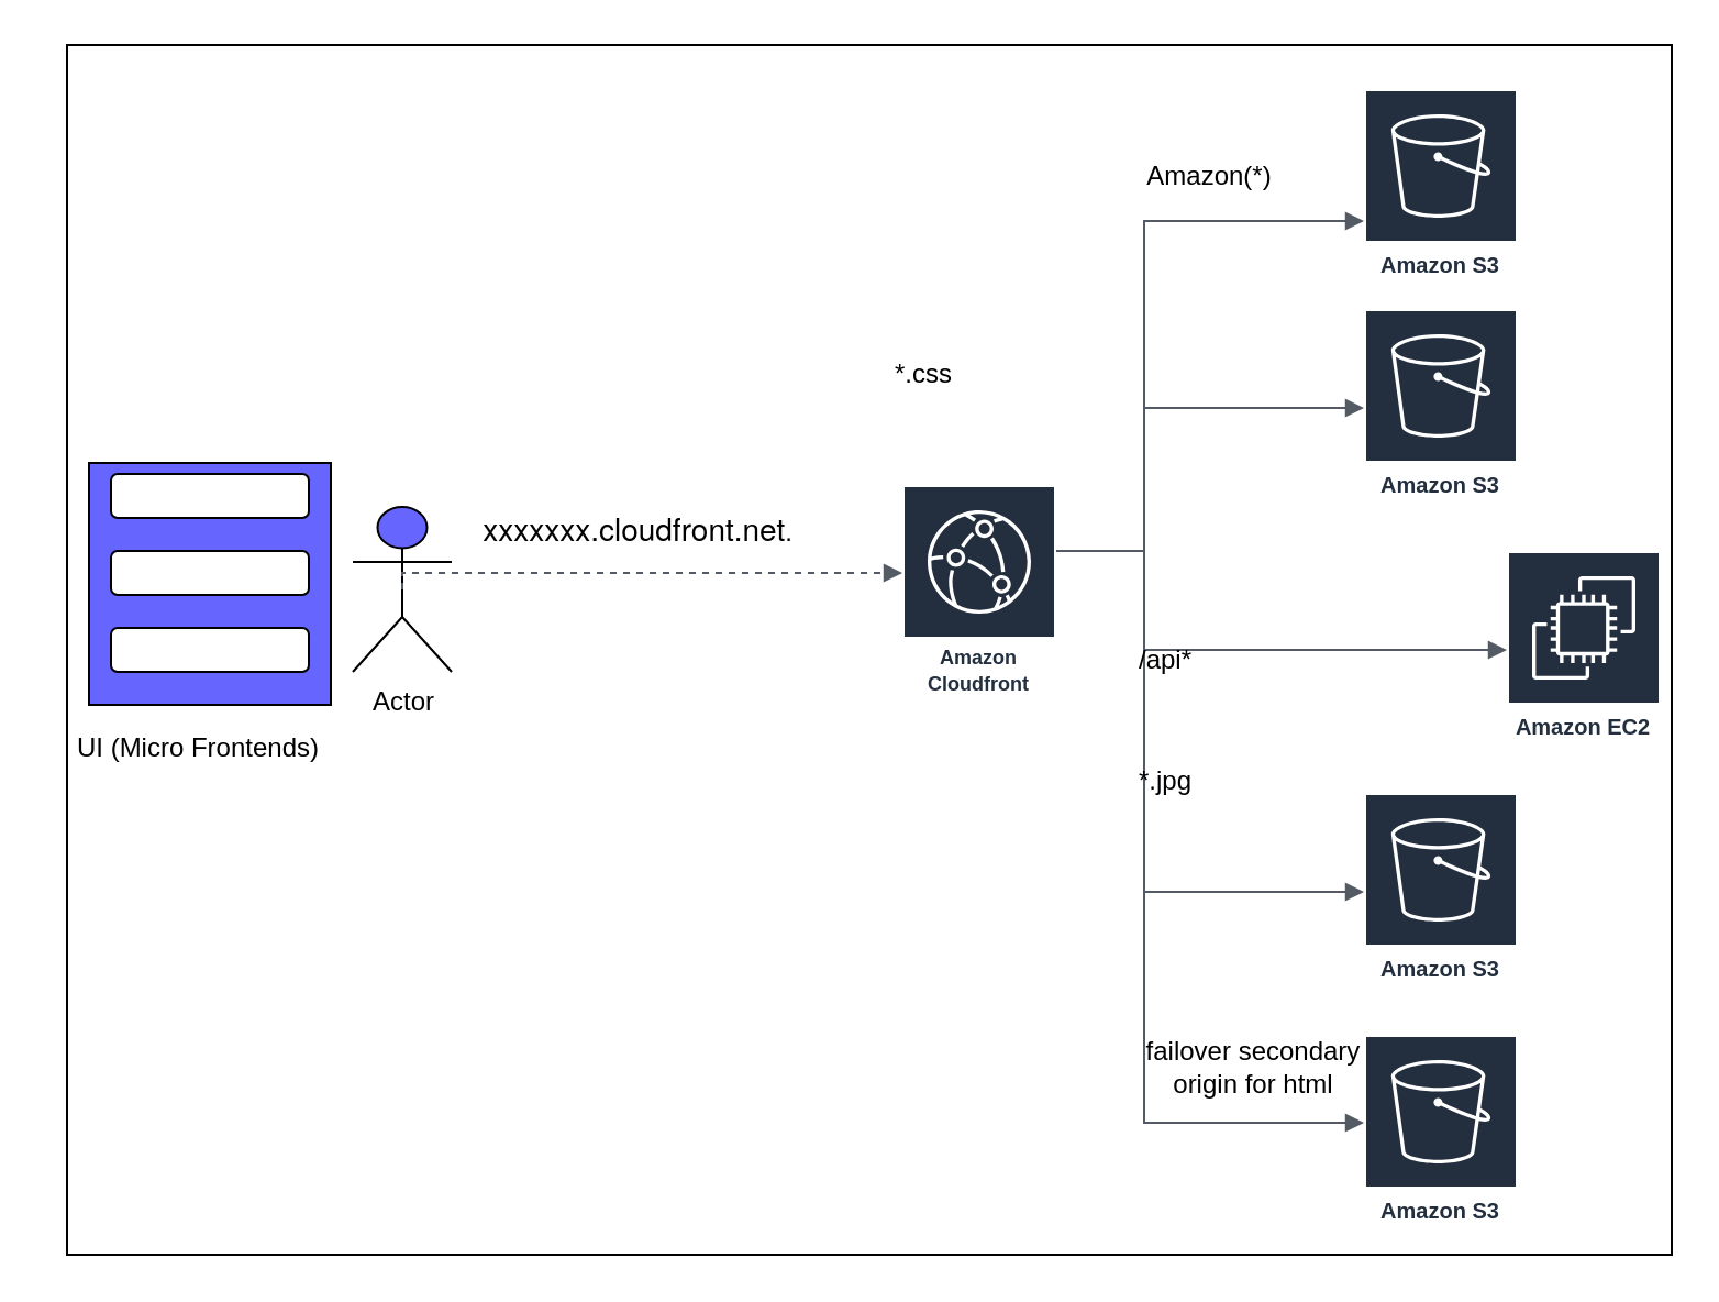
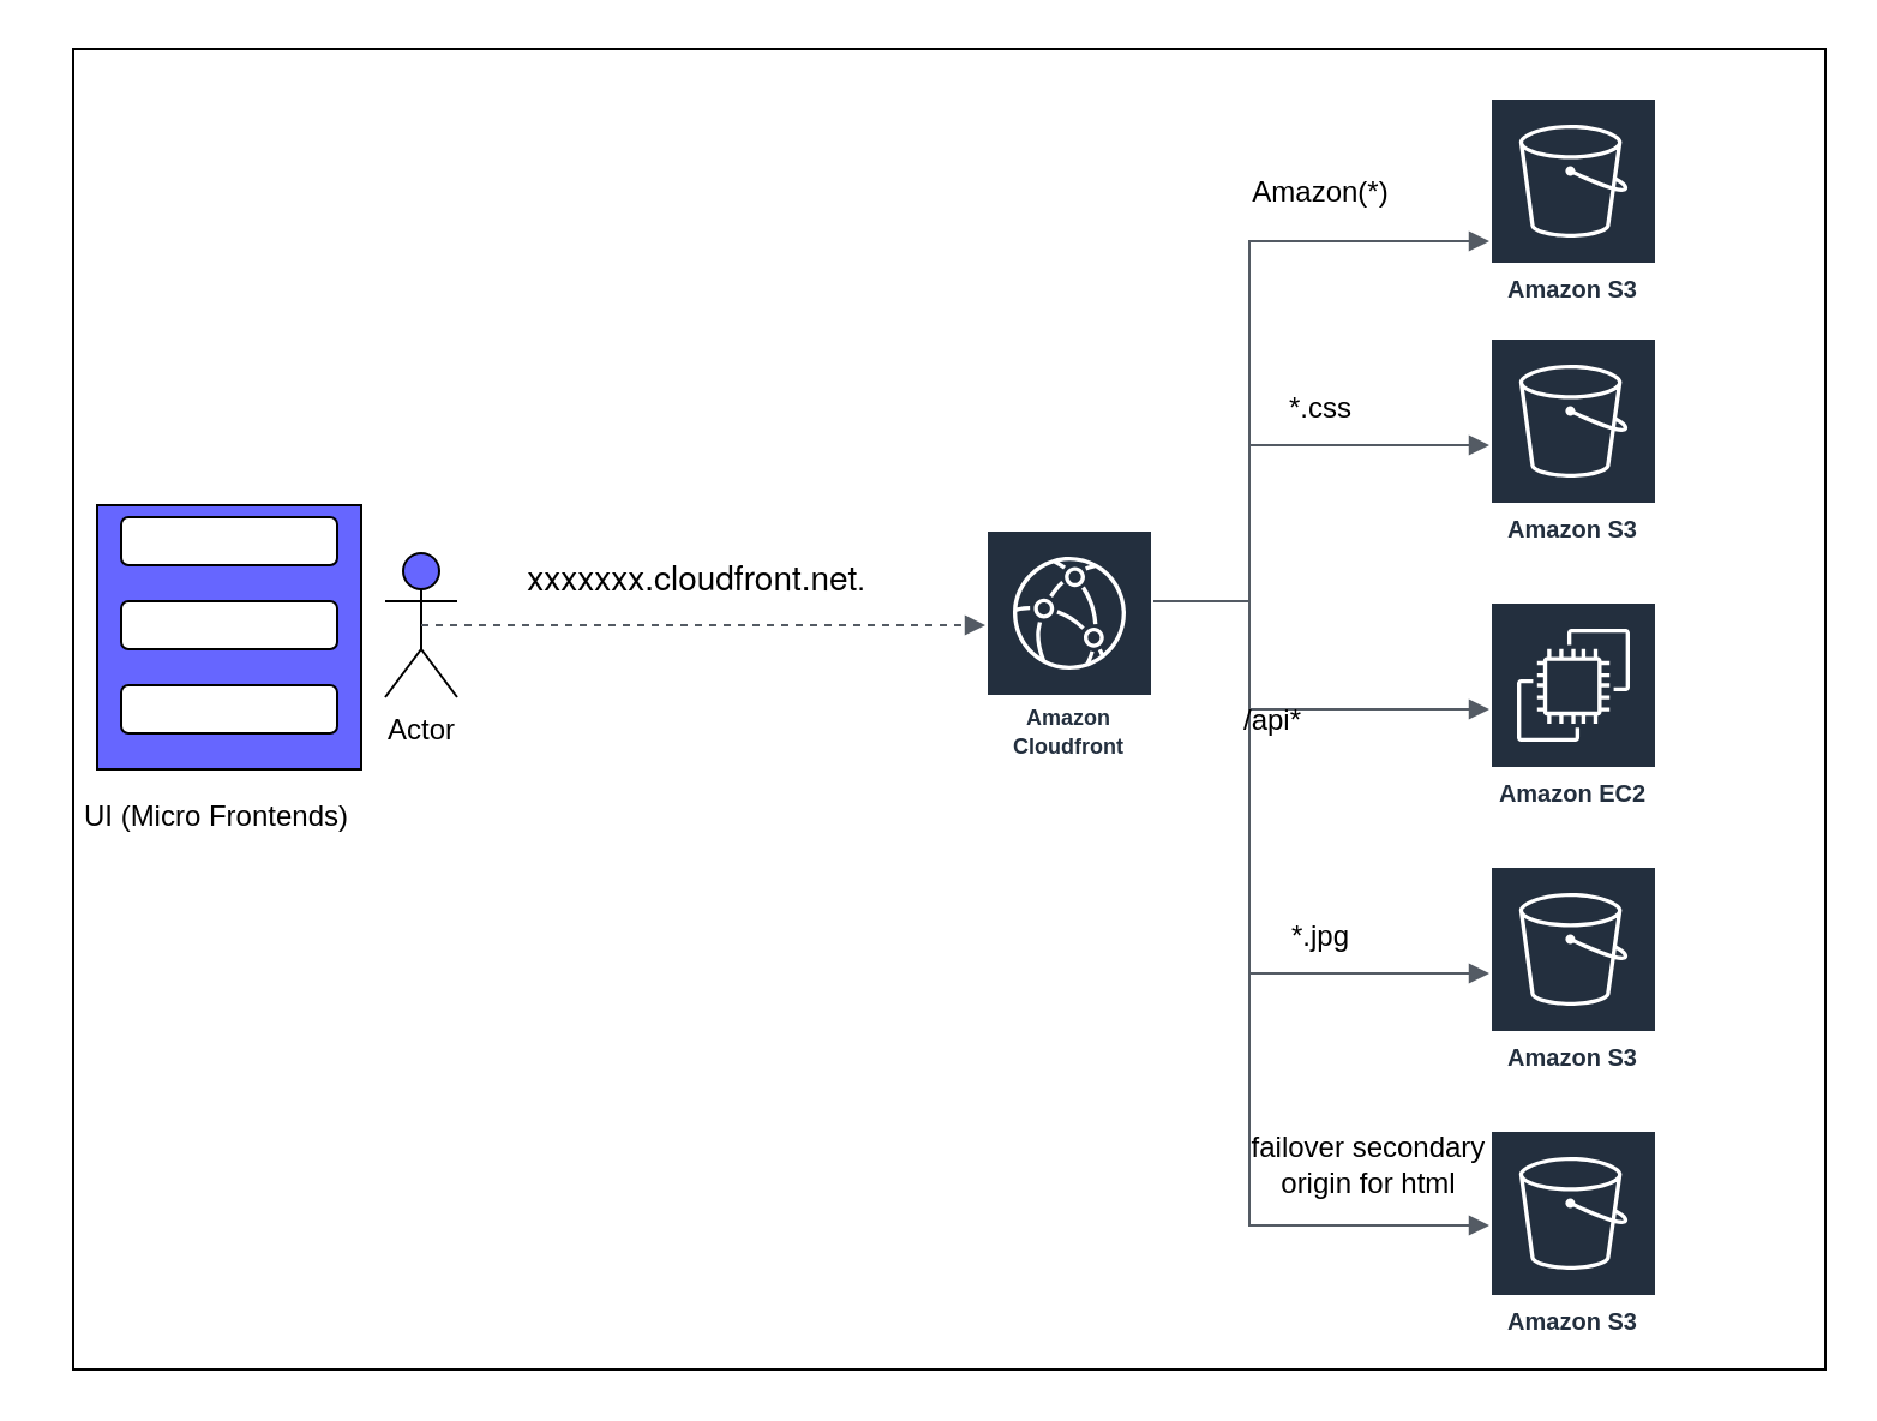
- <mxCell id="23" value="*.css" style="text;html=1;strokeColor=none;fillColor=none;align=center;verticalAlign=middle;whiteSpace=wrap;rounded=0;" parent="1" vertex="1"><mxGeometry x="400" y="160" width="40" height="20" as="geometry" /></mxCell>
+ <mxCell id="23" value="*.css" style="text;html=1;strokeColor=none;fillColor=none;align=center;verticalAlign=middle;whiteSpace=wrap;rounded=0;" parent="1" vertex="1"><mxGeometry x="530" y="160" width="40" height="20" as="geometry" /></mxCell>
- <mxCell id="14" value="Actor" style="shape=umlActor;verticalLabelPosition=bottom;verticalAlign=top;html=1;outlineConnect=0;fillColor=#6666FF;" parent="1" vertex="1"><mxGeometry x="160" y="230" width="45" height="75" as="geometry" /></mxCell>
+ <mxCell id="14" value="Actor" style="shape=umlActor;verticalLabelPosition=bottom;verticalAlign=top;html=1;outlineConnect=0;fillColor=#6666FF;" parent="1" vertex="1"><mxGeometry x="160" y="230" width="30" height="60" as="geometry" /></mxCell>
- <mxCell id="3" value="Amazon EC2" style="outlineConnect=0;fontColor=#232F3E;gradientColor=none;strokeColor=#ffffff;fillColor=#232F3E;dashed=0;verticalLabelPosition=middle;verticalAlign=bottom;align=center;html=1;whiteSpace=wrap;fontSize=10;fontStyle=1;spacing=3;shape=mxgraph.aws4.productIcon;prIcon=mxgraph.aws4.ec2;" parent="1" vertex="1"><mxGeometry x="685" y="250" width="70" height="90" as="geometry" /></mxCell>
+ <mxCell id="3" value="Amazon EC2" style="outlineConnect=0;fontColor=#232F3E;gradientColor=none;strokeColor=#ffffff;fillColor=#232F3E;dashed=0;verticalLabelPosition=middle;verticalAlign=bottom;align=center;html=1;whiteSpace=wrap;fontSize=10;fontStyle=1;spacing=3;shape=mxgraph.aws4.productIcon;prIcon=mxgraph.aws4.ec2;" parent="1" vertex="1"><mxGeometry x="620" y="250" width="70" height="90" as="geometry" /></mxCell>
- <mxCell id="24" value="*.jpg" style="text;html=1;strokeColor=none;fillColor=none;align=center;verticalAlign=middle;whiteSpace=wrap;rounded=0;" parent="1" vertex="1"><mxGeometry x="510" y="345" width="40" height="20" as="geometry" /></mxCell>
+ <mxCell id="24" value="*.jpg" style="text;html=1;strokeColor=none;fillColor=none;align=center;verticalAlign=middle;whiteSpace=wrap;rounded=0;" parent="1" vertex="1"><mxGeometry x="530" y="380" width="40" height="20" as="geometry" /></mxCell>
